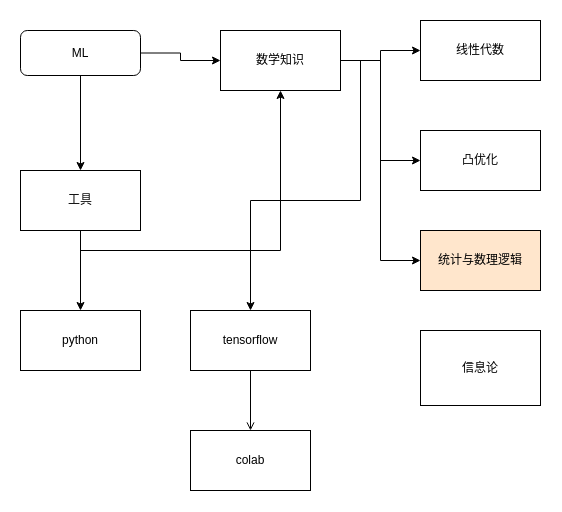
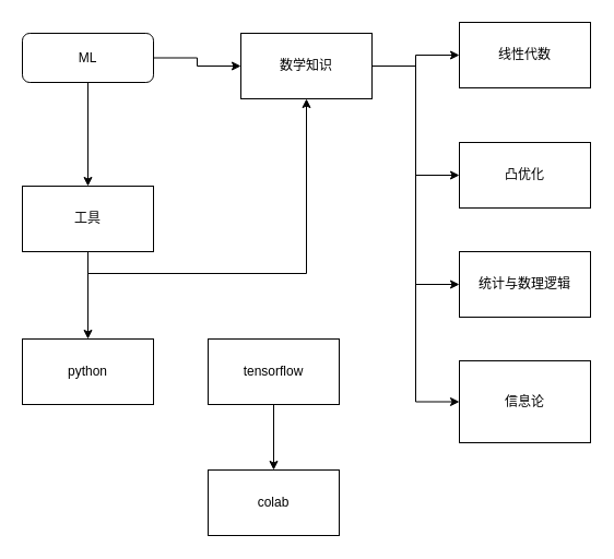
- <mxCell id="12" style="edgeStyle=orthogonalEdgeStyle;rounded=0;orthogonalLoop=1;jettySize=auto;html=1;exitX=1;exitY=0.5;exitDx=0;exitDy=0;" edge="1" parent="1" source="13" target="20"><mxGeometry relative="1" as="geometry" /></mxCell>
+ <mxCell id="12" style="edgeStyle=orthogonalEdgeStyle;rounded=0;orthogonalLoop=1;jettySize=auto;html=1;exitX=1;exitY=0.5;exitDx=0;exitDy=0;entryX=0;entryY=0.5;entryDx=0;entryDy=0;" edge="1" parent="1" source="13" target="17"><mxGeometry relative="1" as="geometry" /></mxCell>
- <mxCell id="16" value="统计与数理逻辑" style="rounded=0;whiteSpace=wrap;html=1;fillColor=#ffe6cc;" vertex="1" parent="1"><mxGeometry x="420" y="230" width="120" height="60" as="geometry" /></mxCell>
+ <mxCell id="16" value="统计与数理逻辑" style="rounded=0;whiteSpace=wrap;html=1;" vertex="1" parent="1"><mxGeometry x="420" y="230" width="120" height="60" as="geometry" /></mxCell>
- <mxCell id="19" style="edgeStyle=orthogonalEdgeStyle;rounded=0;orthogonalLoop=1;jettySize=auto;html=1;exitX=0.5;exitY=1;exitDx=0;exitDy=0;entryX=0.5;entryY=0;entryDx=0;entryDy=0;endArrow=open;" edge="1" parent="1" source="20" target="18"><mxGeometry relative="1" as="geometry" /></mxCell>
+ <mxCell id="19" style="edgeStyle=orthogonalEdgeStyle;rounded=0;orthogonalLoop=1;jettySize=auto;html=1;exitX=0.5;exitY=1;exitDx=0;exitDy=0;entryX=0.5;entryY=0;entryDx=0;entryDy=0;" edge="1" parent="1" source="20" target="18"><mxGeometry relative="1" as="geometry" /></mxCell>
